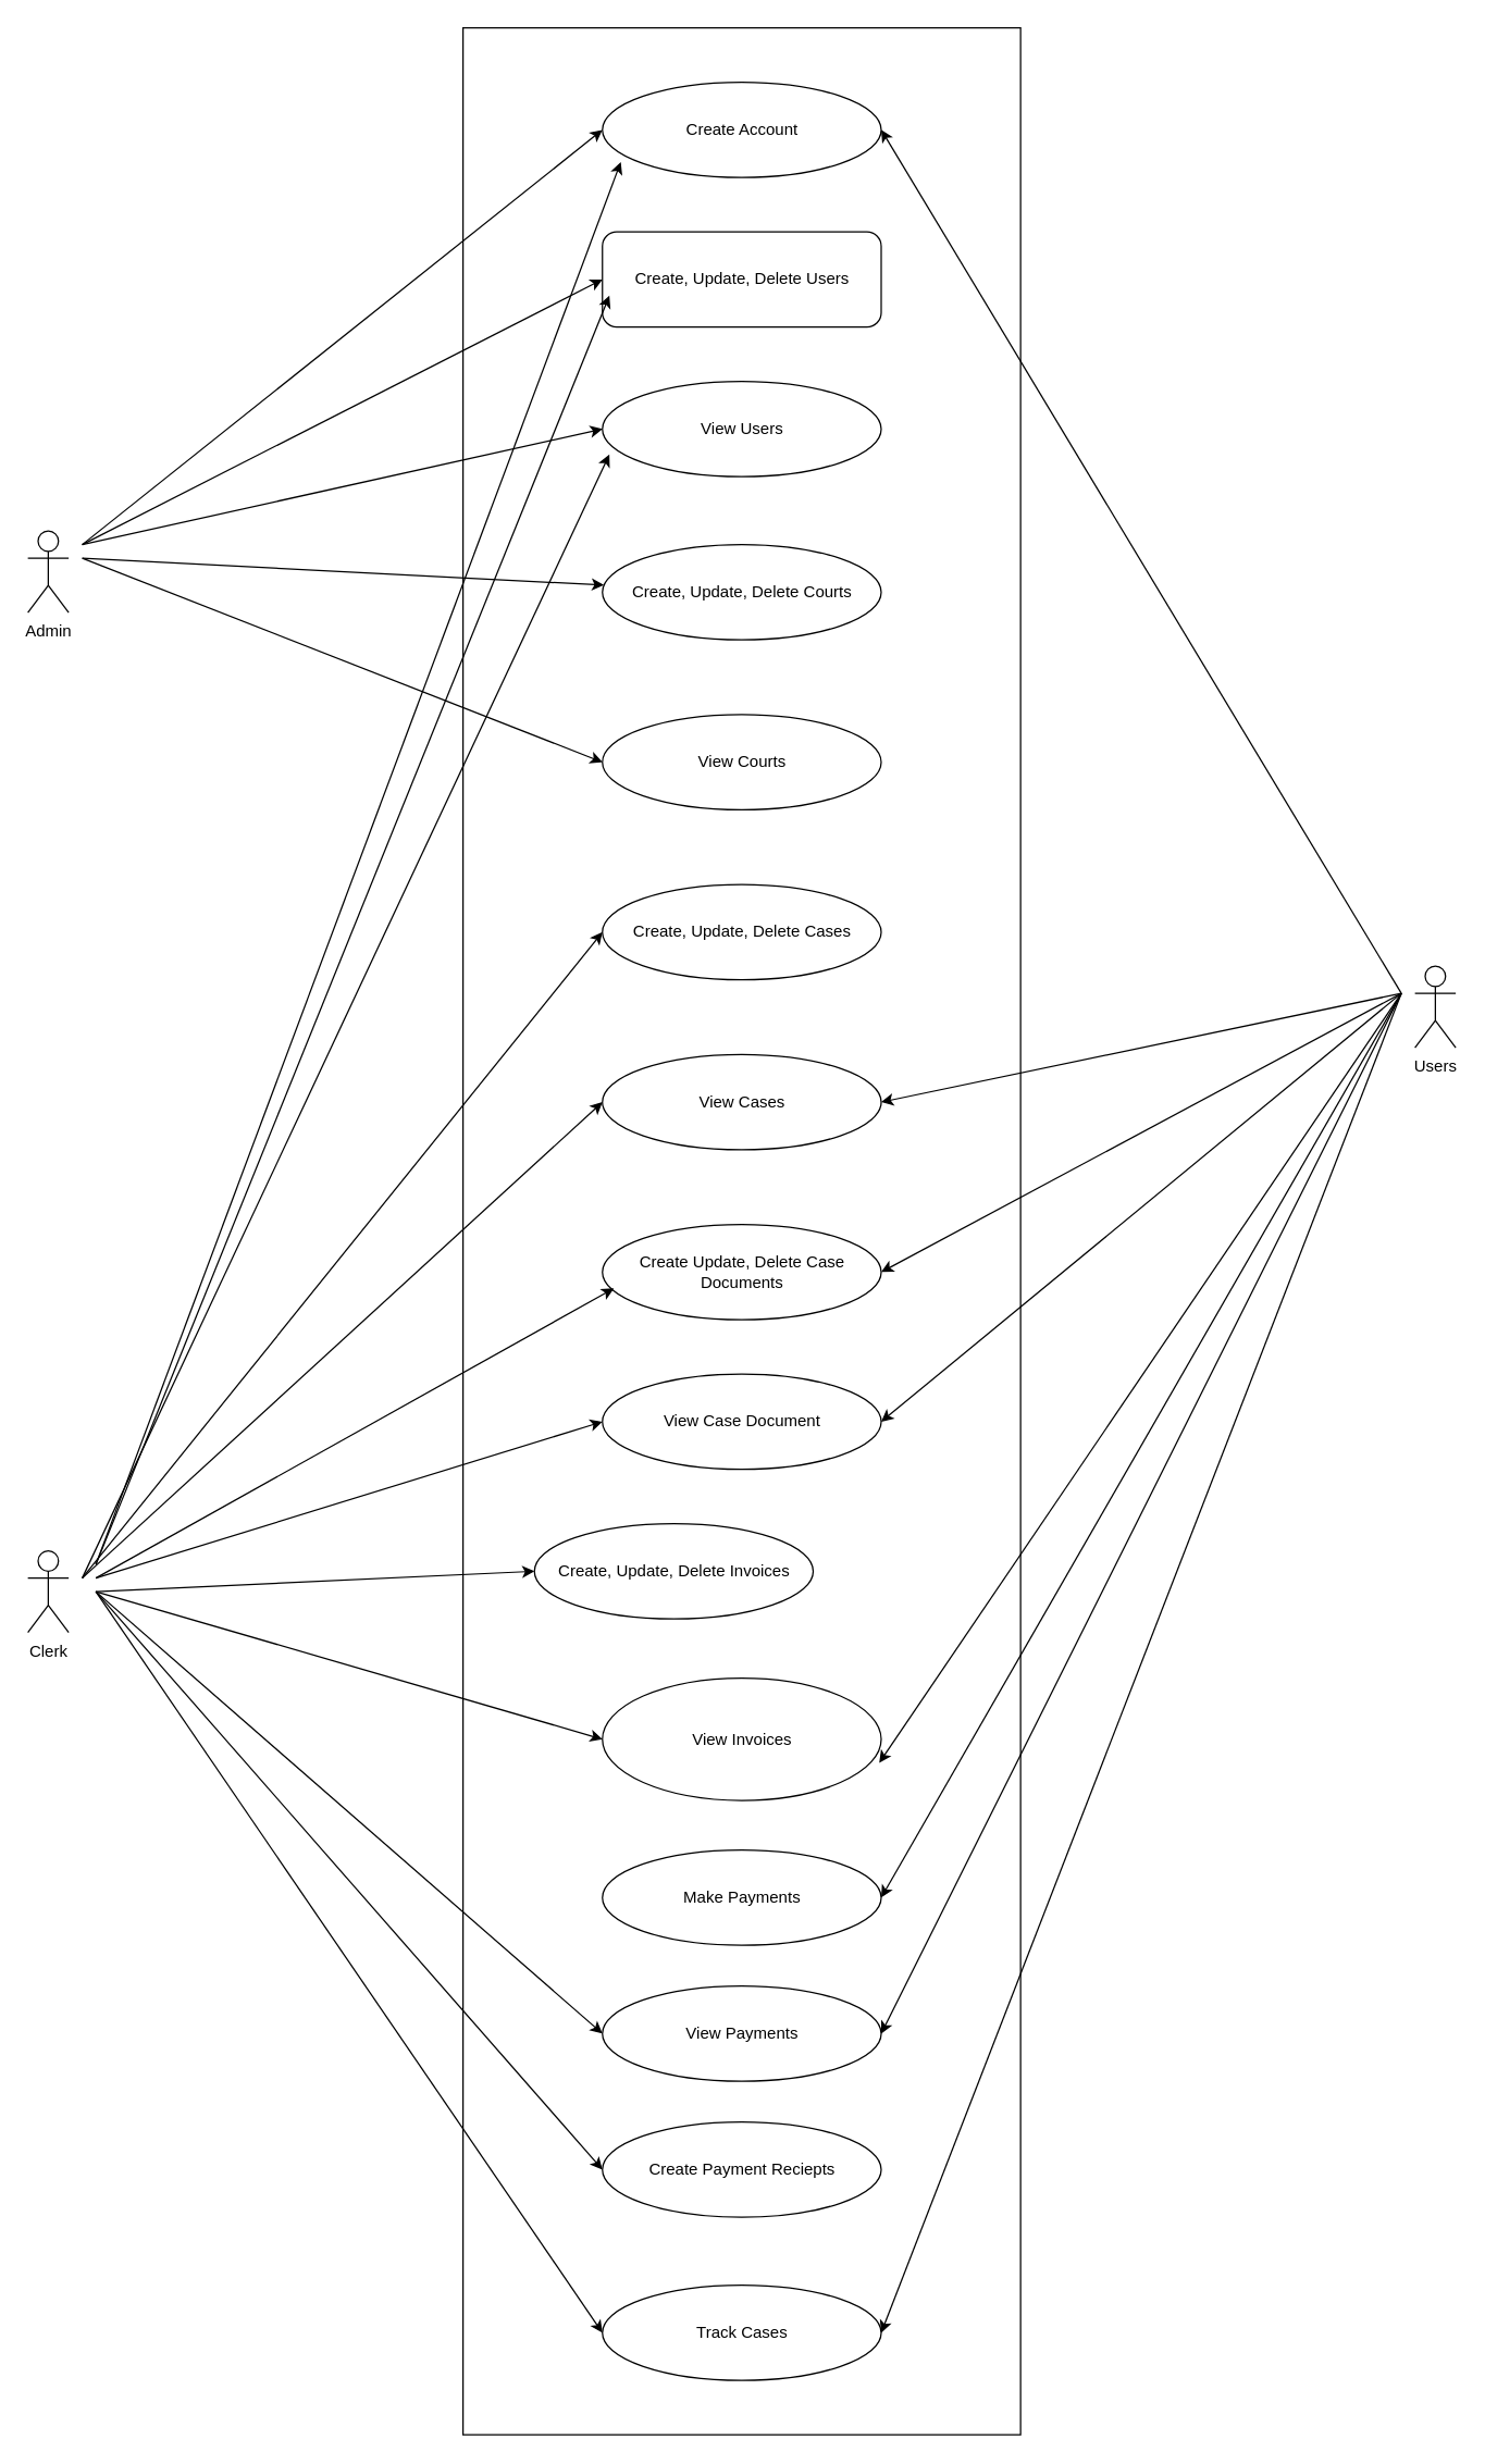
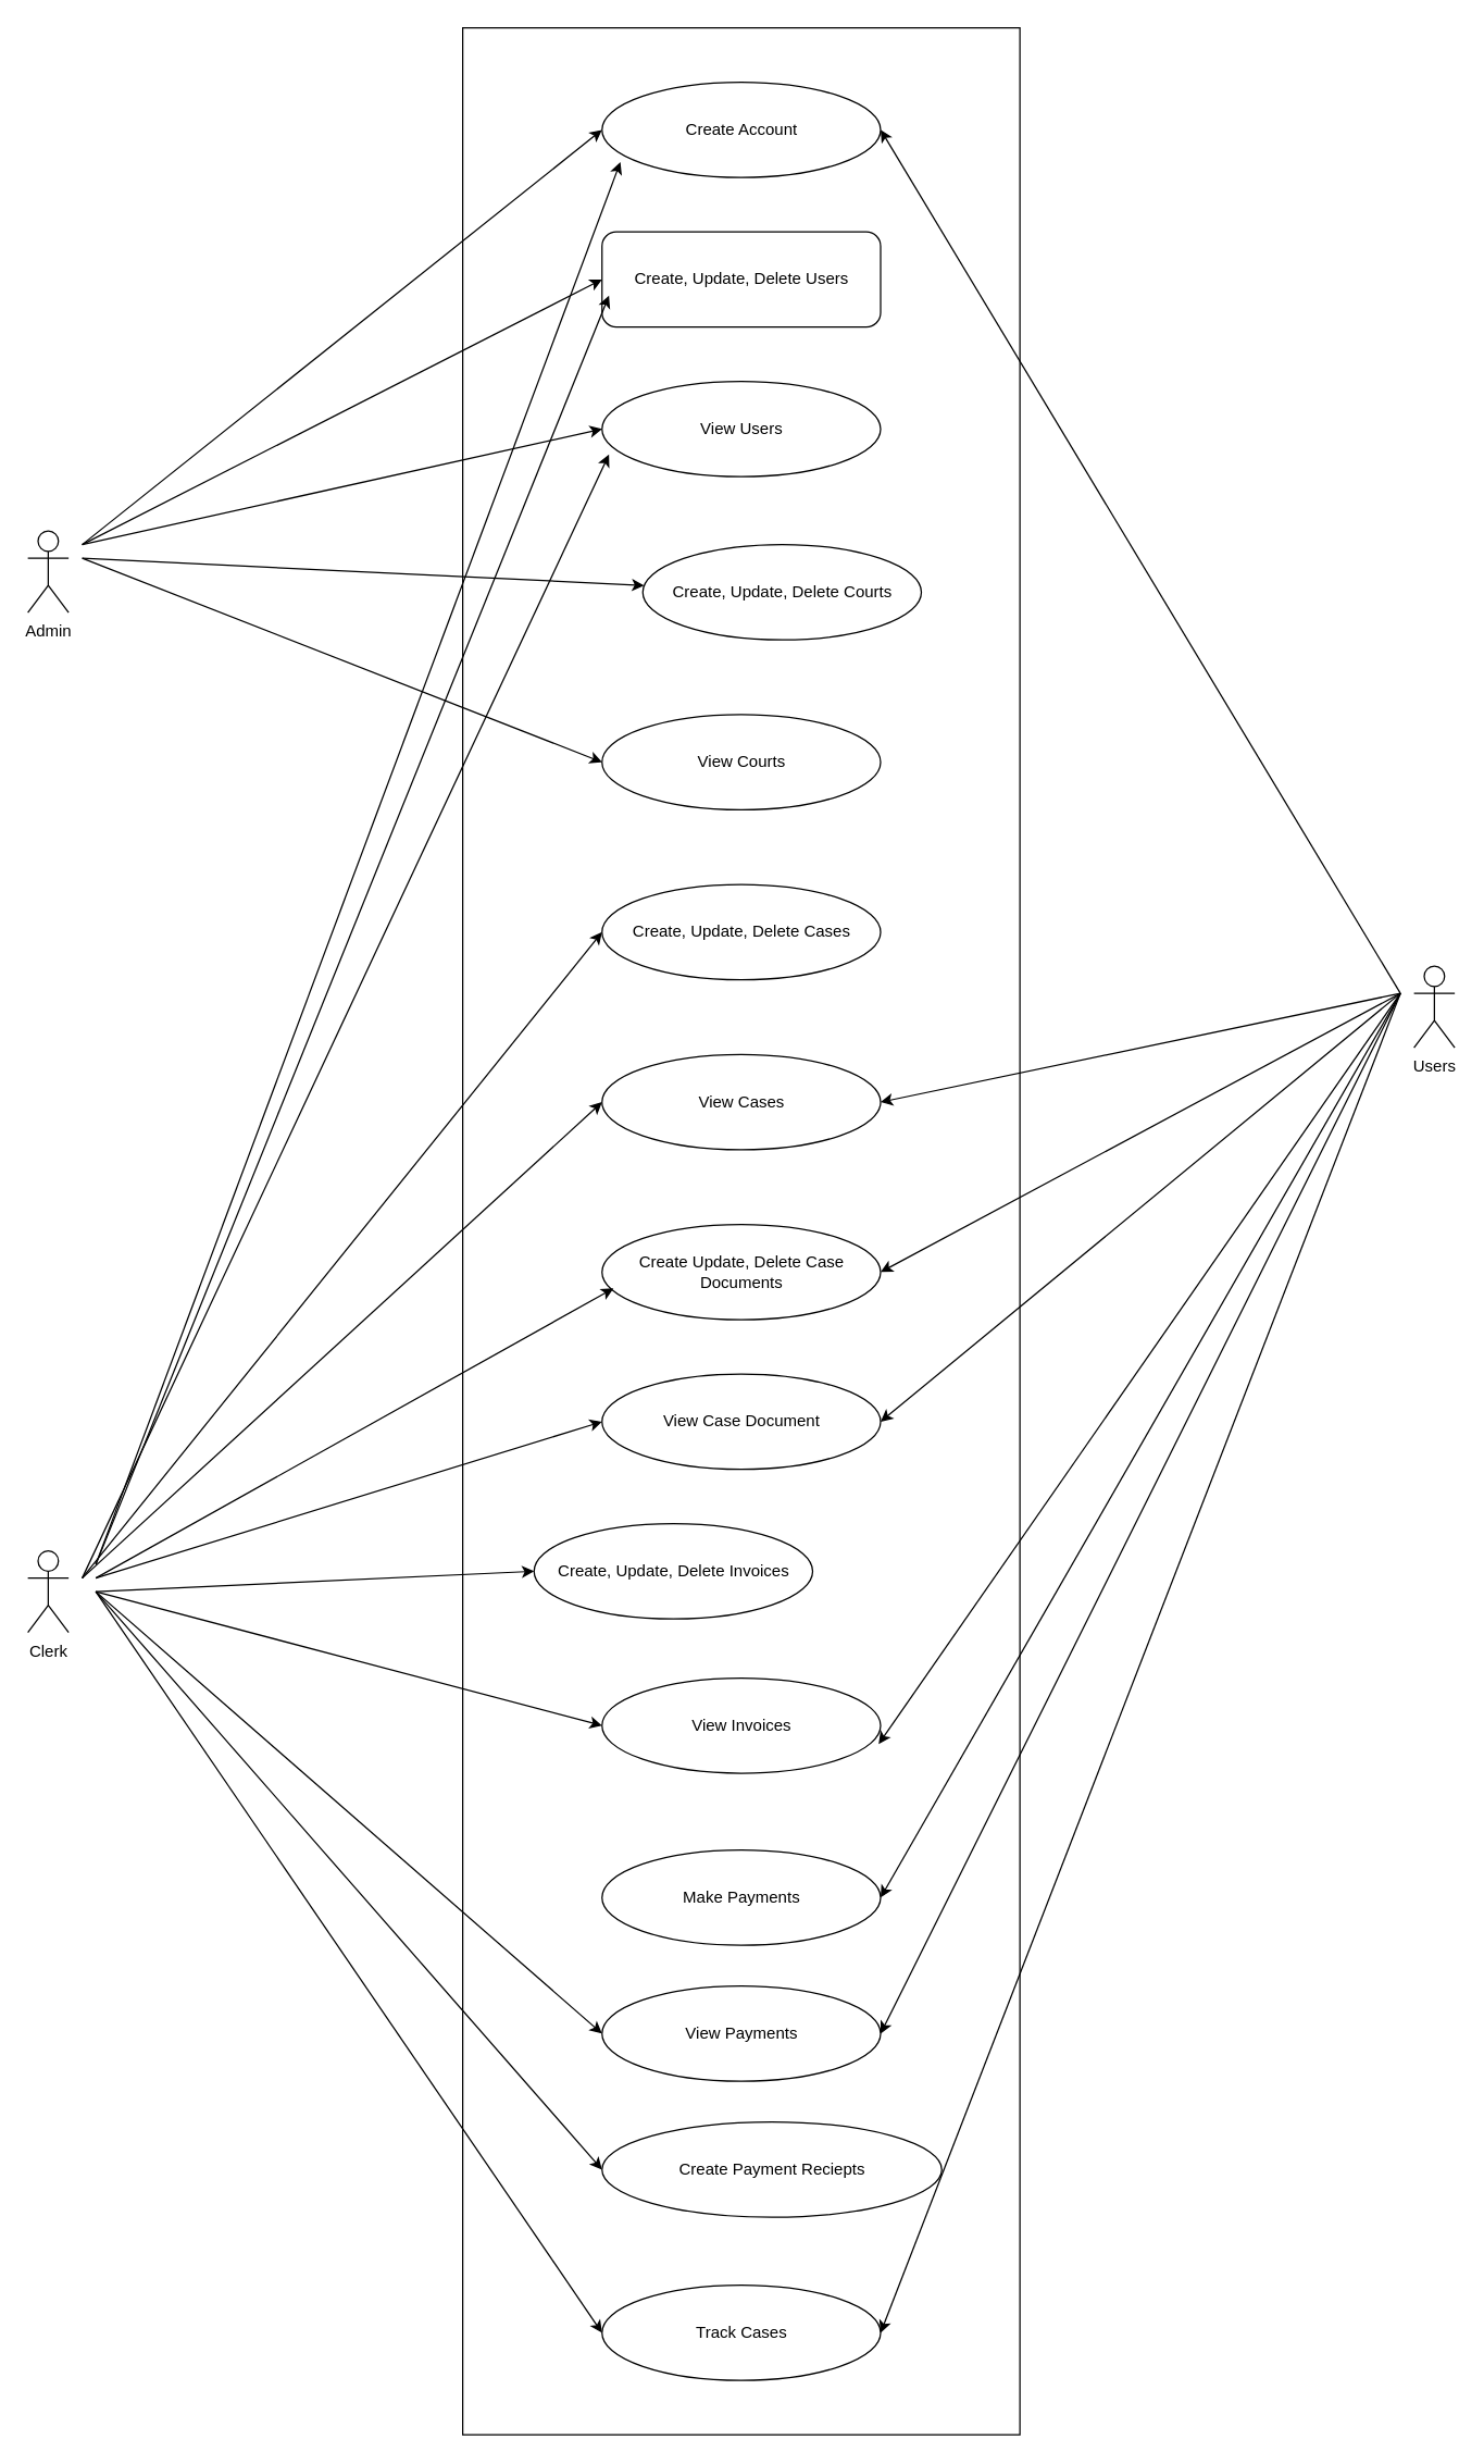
- <mxCell id="22" value="Create, Update, Delete Courts" style="ellipse;whiteSpace=wrap;html=1;" parent="1" vertex="1"><mxGeometry x="442.5" y="400" width="205" height="70" as="geometry" /></mxCell>
+ <mxCell id="22" value="Create, Update, Delete Courts" style="ellipse;whiteSpace=wrap;html=1;" parent="1" vertex="1"><mxGeometry x="472.5" y="400" width="205" height="70" as="geometry" /></mxCell>
- <mxCell id="14" value="View Invoices" style="ellipse;whiteSpace=wrap;html=1;" parent="1" vertex="1"><mxGeometry x="442.5" y="1233.5" width="205" height="90" as="geometry" /></mxCell>
+ <mxCell id="14" value="View Invoices" style="ellipse;whiteSpace=wrap;html=1;" parent="1" vertex="1"><mxGeometry x="442.5" y="1233.5" width="205" height="70" as="geometry" /></mxCell>
- <mxCell id="17" value="Create Payment Reciepts" style="ellipse;whiteSpace=wrap;html=1;" parent="1" vertex="1"><mxGeometry x="442.5" y="1560" width="205" height="70" as="geometry" /></mxCell>
+ <mxCell id="17" value="Create Payment Reciepts" style="ellipse;whiteSpace=wrap;html=1;" parent="1" vertex="1"><mxGeometry x="442.5" y="1560" width="250" height="70" as="geometry" /></mxCell>
